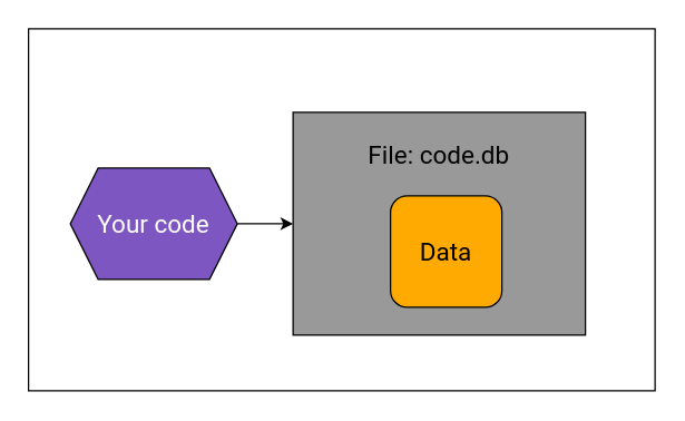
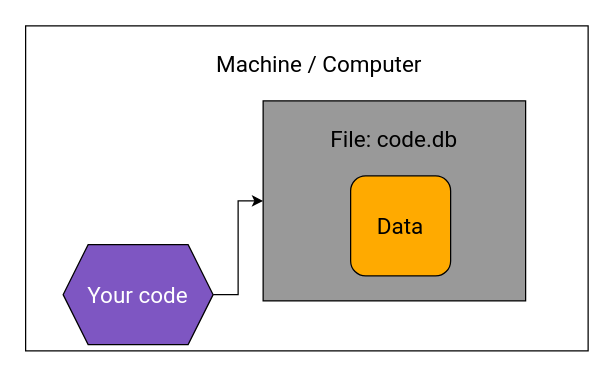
+ <mxCell id="3" value="&lt;font face=&quot;Roboto&quot; data-font-src=&quot;https://fonts.googleapis.com/css?family=Roboto&quot; style=&quot;font-size: 18px&quot;&gt;Machine / Computer&lt;/font&gt;" style="text;html=1;strokeColor=none;fillColor=none;align=center;verticalAlign=middle;whiteSpace=wrap;rounded=0;" parent="1" vertex="1"><mxGeometry x="140" y="40" width="230" height="20" as="geometry" /></mxCell>
- <mxCell id="5" value="&lt;font face=&quot;Roboto&quot; data-font-src=&quot;https://fonts.googleapis.com/css?family=Roboto&quot; color=&quot;#ffffff&quot; style=&quot;font-size: 18px&quot;&gt;Your code&lt;/font&gt;" style="shape=hexagon;perimeter=hexagonPerimeter2;whiteSpace=wrap;html=1;fixedSize=1;fillColor=#7e56c2;" parent="1" vertex="1"><mxGeometry x="50" y="120" width="120" height="80" as="geometry" /></mxCell>
+ <mxCell id="5" value="&lt;font face=&quot;Roboto&quot; data-font-src=&quot;https://fonts.googleapis.com/css?family=Roboto&quot; color=&quot;#ffffff&quot; style=&quot;font-size: 18px&quot;&gt;Your code&lt;/font&gt;" style="shape=hexagon;perimeter=hexagonPerimeter2;whiteSpace=wrap;html=1;fixedSize=1;fillColor=#7e56c2;" parent="1" vertex="1"><mxGeometry x="50" y="195" width="120" height="80" as="geometry" /></mxCell>
